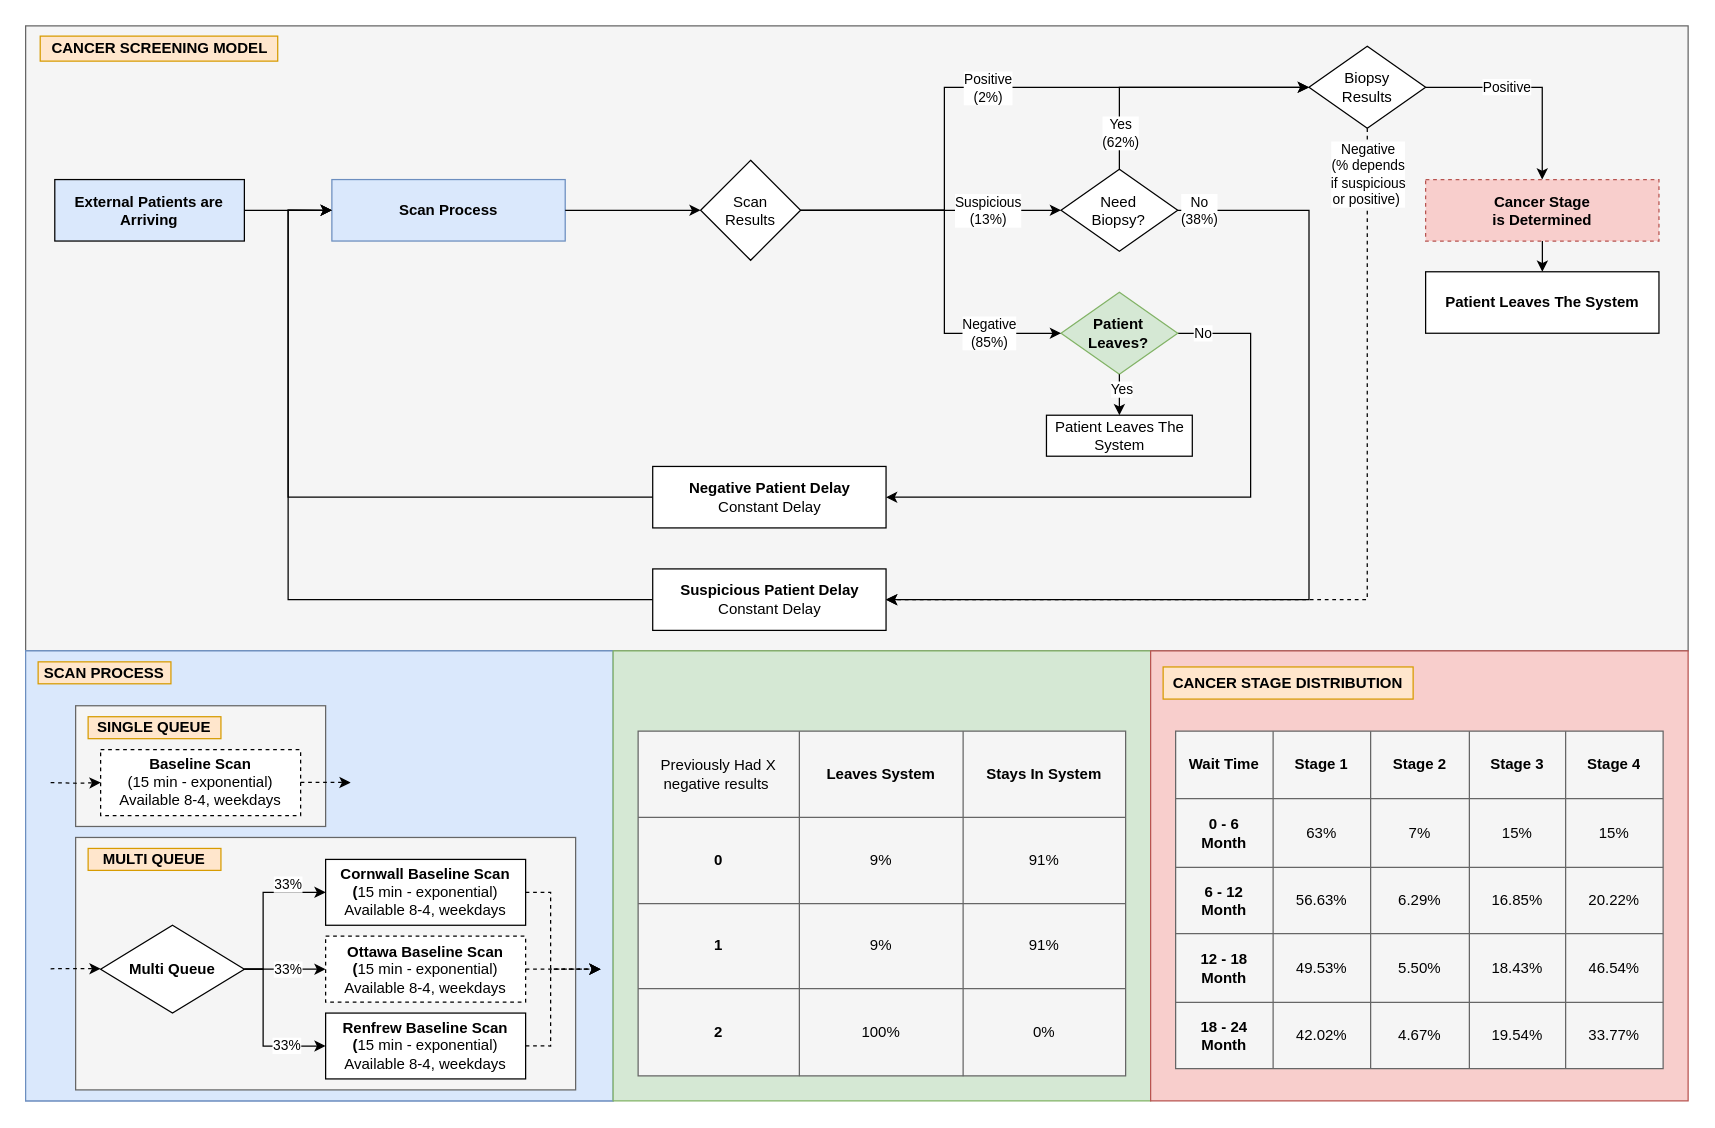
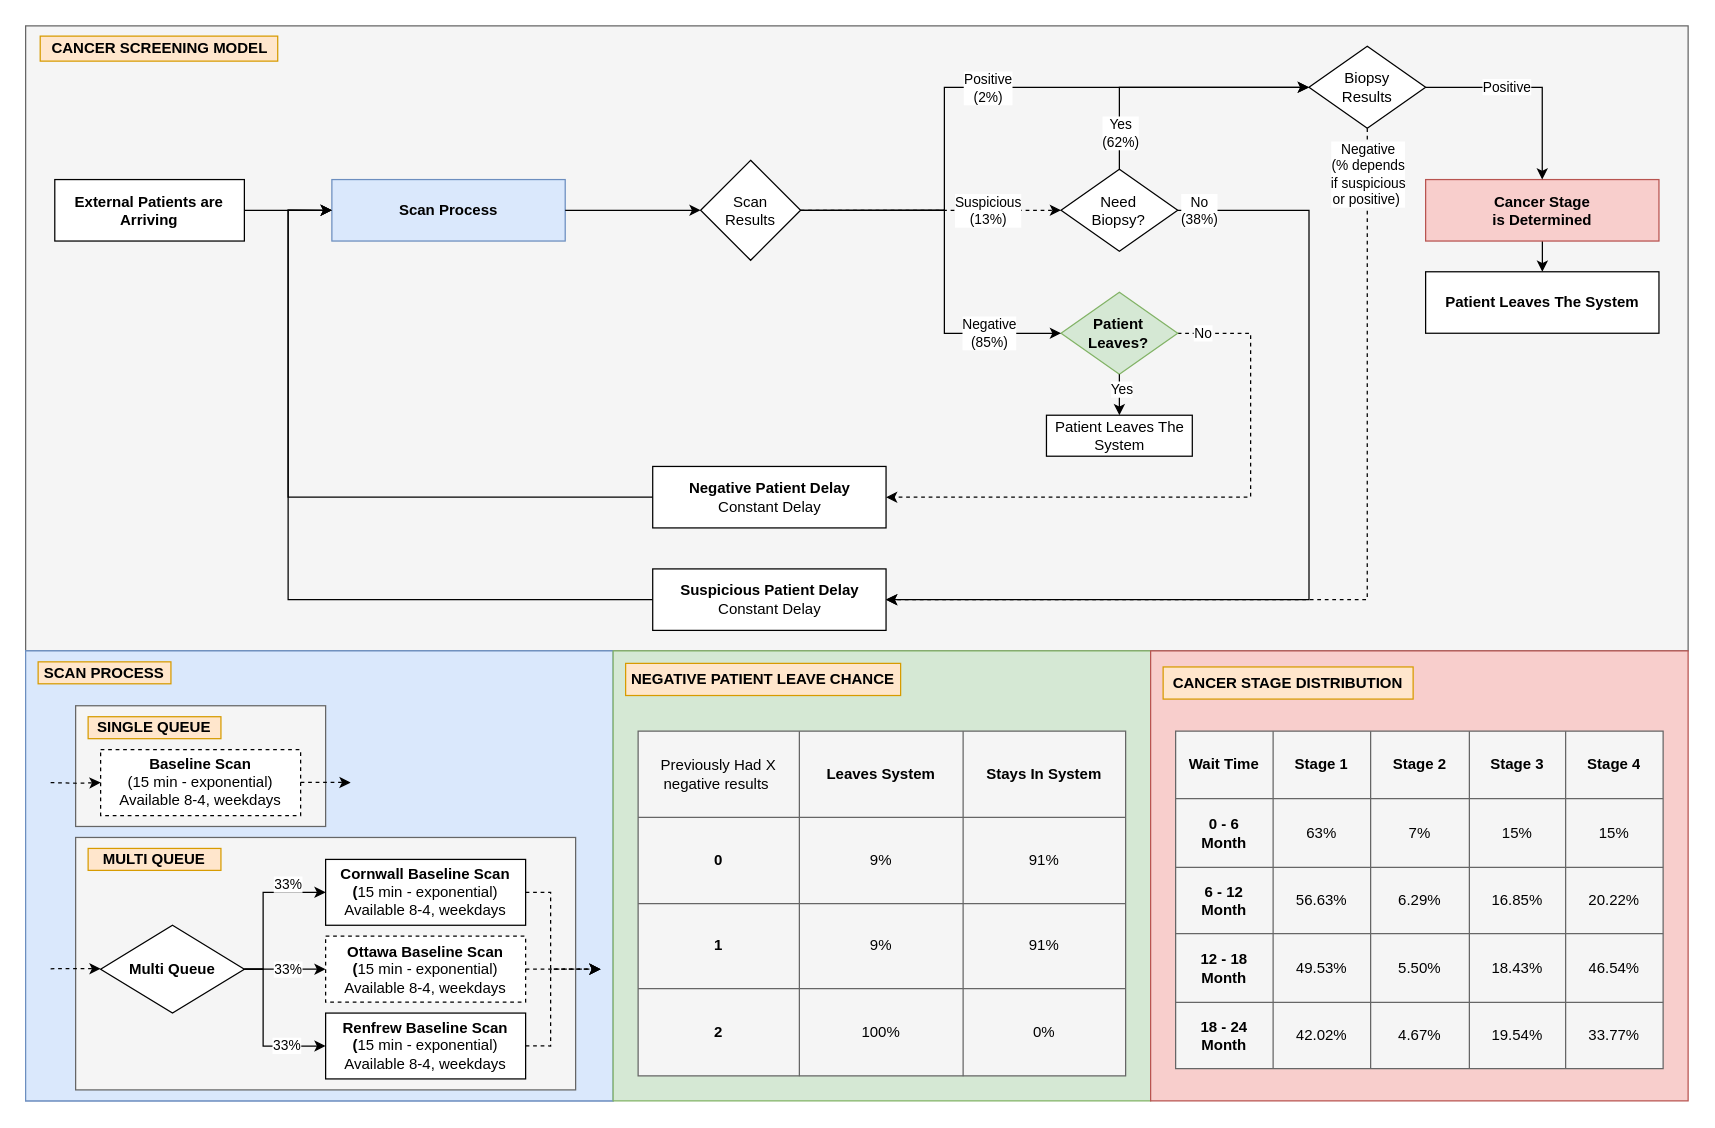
- <mxCell id="7" value="&lt;b&gt;External Patients are Arriving&lt;/b&gt;" style="rounded=0;whiteSpace=wrap;html=1;fillColor=#dae8fc;" parent="2" vertex="1"><mxGeometry x="23.333" y="122.951" width="151.667" height="49.18" as="geometry" /></mxCell>
+ <mxCell id="7" value="&lt;b&gt;External Patients are Arriving&lt;/b&gt;" style="rounded=0;whiteSpace=wrap;html=1;" parent="2" vertex="1"><mxGeometry x="23.333" y="122.951" width="151.667" height="49.18" as="geometry" /></mxCell>
- <mxCell id="20" style="edgeStyle=orthogonalEdgeStyle;rounded=0;orthogonalLoop=1;jettySize=auto;html=1;entryX=0;entryY=0.5;entryDx=0;entryDy=0;exitX=1;exitY=0.5;exitDx=0;exitDy=0;" parent="2" source="35" target="13" edge="1"><mxGeometry as="geometry"><mxPoint x="781.667" y="147.541" as="targetPoint" /><mxPoint x="688.333" y="147.588" as="sourcePoint" /></mxGeometry></mxCell>
+ <mxCell id="20" style="edgeStyle=orthogonalEdgeStyle;rounded=0;orthogonalLoop=1;jettySize=auto;html=1;entryX=0;entryY=0.5;entryDx=0;entryDy=0;exitX=1;exitY=0.5;exitDx=0;exitDy=0;dashed=1;" parent="2" source="35" target="13" edge="1"><mxGeometry as="geometry"><mxPoint x="781.667" y="147.541" as="targetPoint" /><mxPoint x="688.333" y="147.588" as="sourcePoint" /></mxGeometry></mxCell>
- <mxCell id="16" value="Cancer Stage&lt;br&gt;is Determined" style="whiteSpace=wrap;html=1;rounded=0;fontStyle=1;fillColor=#f8cecc;strokeColor=#b85450;dashed=1;" parent="2" vertex="1"><mxGeometry x="1120" y="122.951" width="186.667" height="49.18" as="geometry" /></mxCell>
+ <mxCell id="16" value="Cancer Stage&lt;br&gt;is Determined" style="whiteSpace=wrap;html=1;rounded=0;fontStyle=1;fillColor=#f8cecc;strokeColor=#b85450;" parent="2" vertex="1"><mxGeometry x="1120" y="122.951" width="186.667" height="49.18" as="geometry" /></mxCell>
- <mxCell id="10" value="" style="edgeStyle=orthogonalEdgeStyle;rounded=0;orthogonalLoop=1;jettySize=auto;html=1;entryX=1;entryY=0.5;entryDx=0;entryDy=0;" parent="2" source="12" target="6" edge="1"><mxGeometry as="geometry"><mxPoint x="991.667" y="245.902" as="targetPoint" /><Array as="points"><mxPoint x="980.0" y="245.902" /><mxPoint x="980.0" y="377.049" /></Array></mxGeometry></mxCell>
+ <mxCell id="10" value="" style="edgeStyle=orthogonalEdgeStyle;rounded=0;orthogonalLoop=1;jettySize=auto;html=1;entryX=1;entryY=0.5;entryDx=0;entryDy=0;dashed=1;" parent="2" source="12" target="6" edge="1"><mxGeometry as="geometry"><mxPoint x="991.667" y="245.902" as="targetPoint" /><Array as="points"><mxPoint x="980.0" y="245.902" /><mxPoint x="980.0" y="377.049" /></Array></mxGeometry></mxCell>
+ <mxCell id="69" value="NEGATIVE PATIENT LEAVE CHANCE" style="text;html=1;strokeColor=#d79b00;fillColor=#ffe6cc;align=center;verticalAlign=middle;whiteSpace=wrap;rounded=0;fontStyle=1;" parent="67" vertex="1"><mxGeometry x="10" y="10" width="220" height="25.71" as="geometry" /></mxCell>
